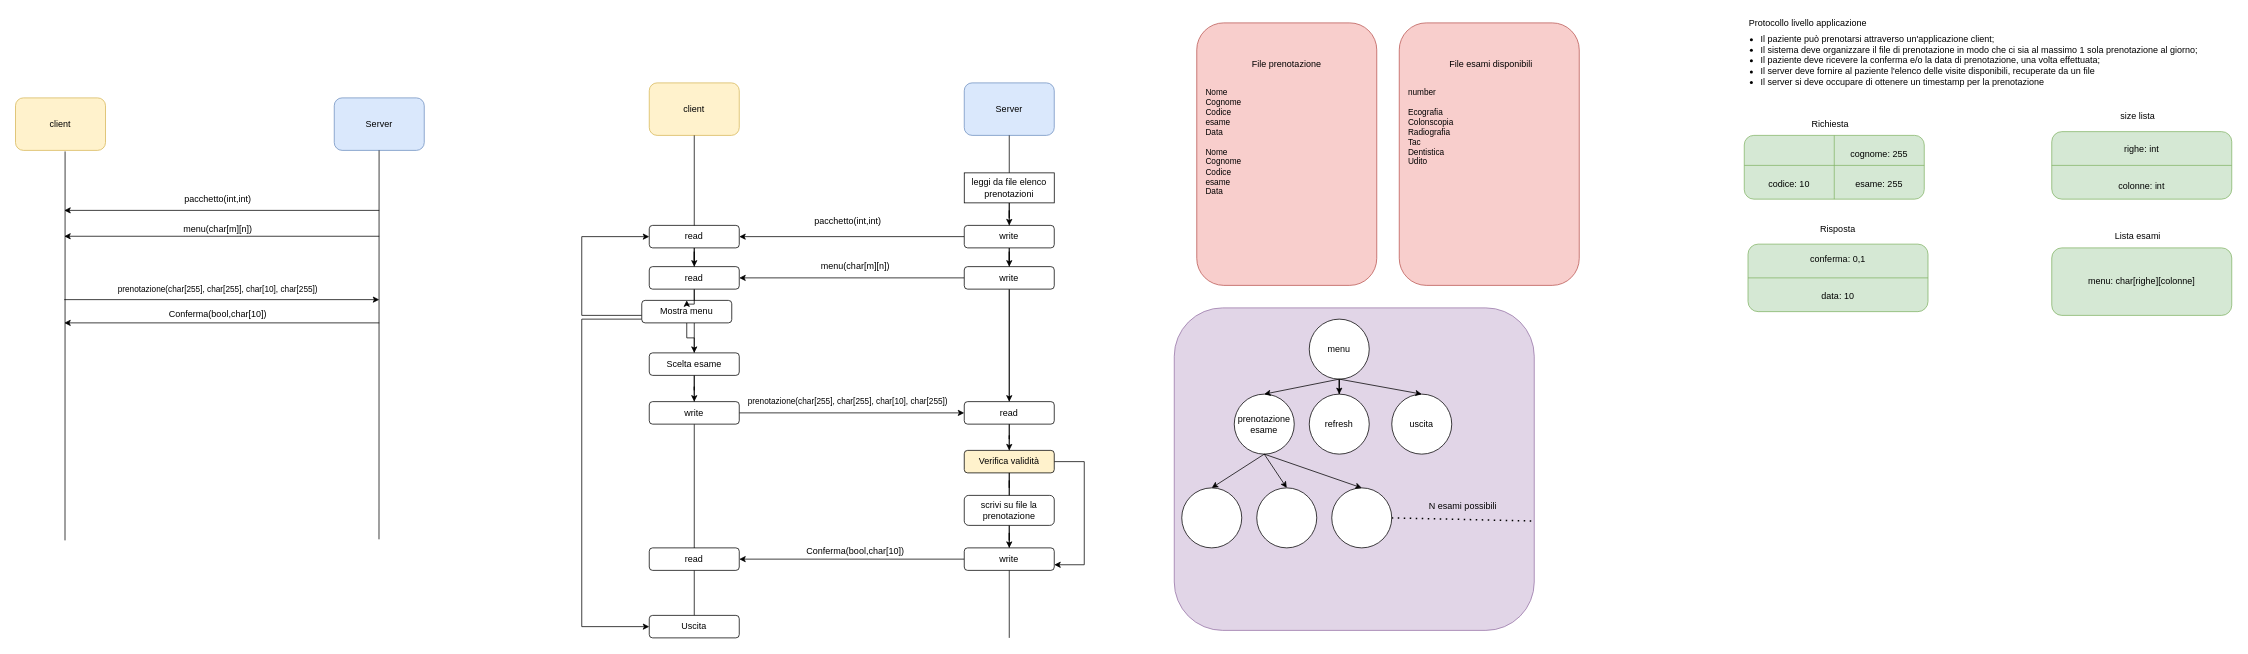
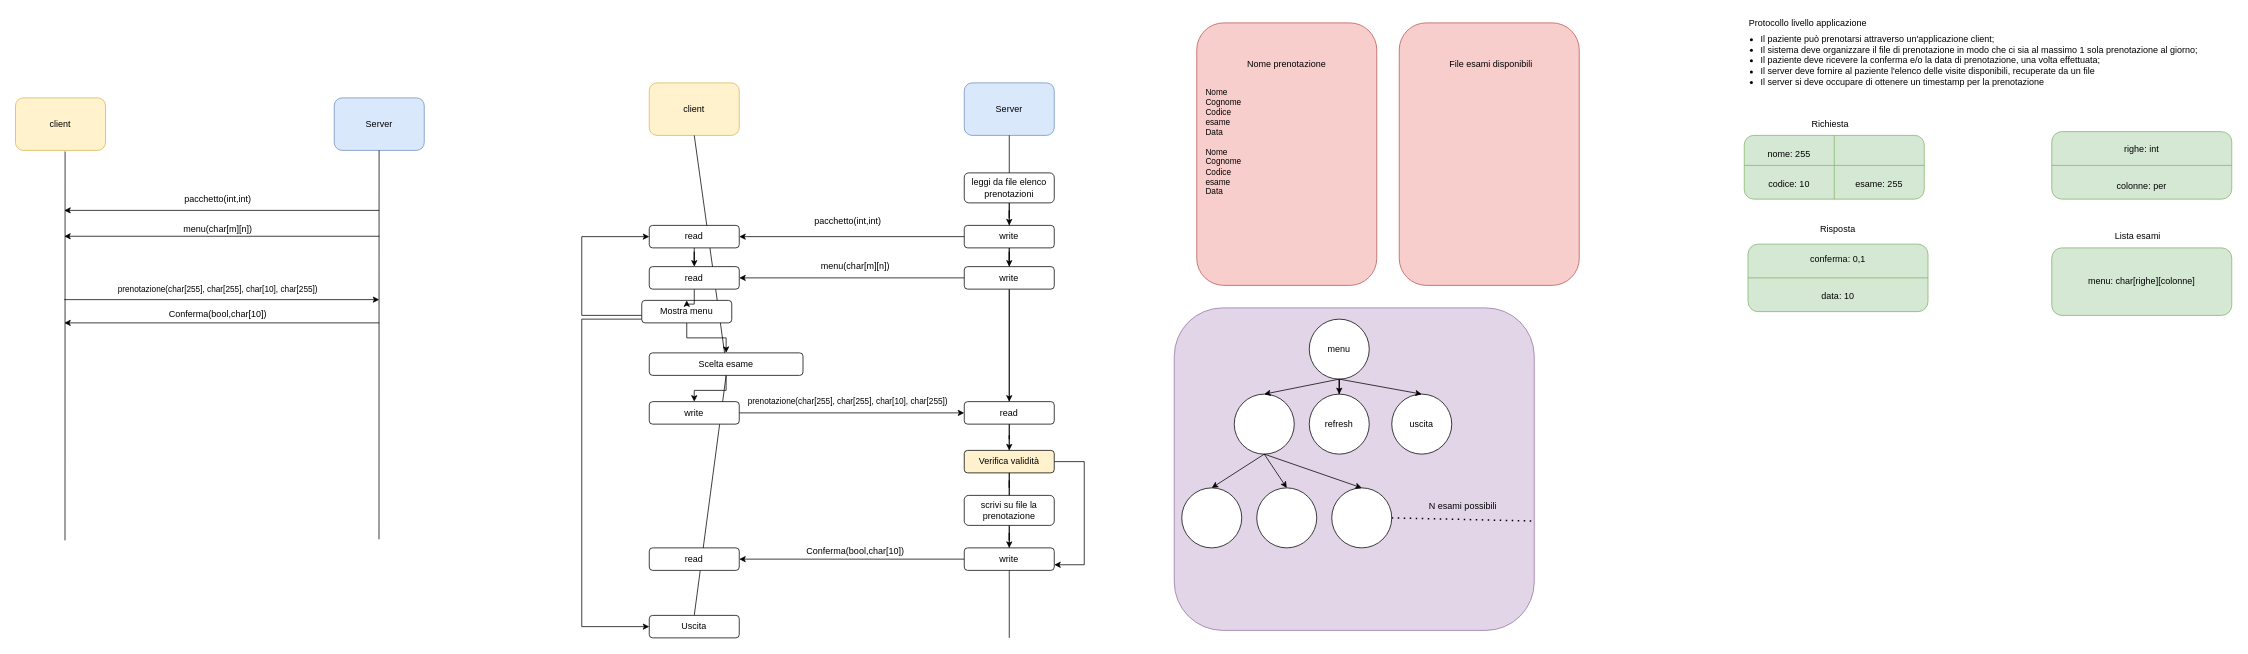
- <mxCell id="8" value="File prenotazione" style="text;html=1;strokeColor=none;fillColor=none;align=center;verticalAlign=middle;whiteSpace=wrap;rounded=0;" vertex="1" parent="1"><mxGeometry x="1660" y="70" width="110" height="30" as="geometry" /></mxCell>
+ <mxCell id="8" value="Nome prenotazione" style="text;html=1;strokeColor=none;fillColor=none;align=center;verticalAlign=middle;whiteSpace=wrap;rounded=0;" vertex="1" parent="1"><mxGeometry x="1660" y="70" width="110" height="30" as="geometry" /></mxCell>
- <mxCell id="62" value="size lista" style="text;html=1;strokeColor=none;fillColor=none;align=center;verticalAlign=middle;whiteSpace=wrap;rounded=0;" vertex="1" parent="1"><mxGeometry x="2820" y="140" width="60" height="30" as="geometry" /></mxCell>
- <mxCell id="102" value="number&lt;br&gt;&lt;br&gt;Ecografia&lt;br&gt;Colonscopia&lt;br&gt;Radiografia&lt;br&gt;Tac&lt;br&gt;Dentistica&lt;br&gt;Udito" style="text;html=1;strokeColor=none;fillColor=none;align=left;verticalAlign=top;whiteSpace=wrap;rounded=0;fontSize=11;" vertex="1" parent="1"><mxGeometry x="1875" y="110" width="100" height="150" as="geometry" /></mxCell>
+ <mxCell id="36" value="nome: 255" style="text;html=1;strokeColor=none;fillColor=none;align=center;verticalAlign=middle;whiteSpace=wrap;rounded=0;" vertex="1" parent="1"><mxGeometry x="2355" y="190" width="60" height="30" as="geometry" /></mxCell>
- <mxCell id="37" value="cognome: 255" style="text;html=1;strokeColor=none;fillColor=none;align=center;verticalAlign=middle;whiteSpace=wrap;rounded=0;" vertex="1" parent="1"><mxGeometry x="2465" y="190" width="80" height="30" as="geometry" /></mxCell>
- <mxCell id="61" value="colonne: int" style="text;html=1;strokeColor=none;fillColor=none;align=center;verticalAlign=middle;whiteSpace=wrap;rounded=0;" vertex="1" parent="57"><mxGeometry x="75" y="57.5" width="90" height="30" as="geometry" /></mxCell>
+ <mxCell id="61" value="colonne: per" style="text;html=1;strokeColor=none;fillColor=none;align=center;verticalAlign=middle;whiteSpace=wrap;rounded=0;" vertex="1" parent="57"><mxGeometry x="75" y="57.5" width="90" height="30" as="geometry" /></mxCell>
- <mxCell id="55" value="leggi da file elenco prenotazioni" style="whiteSpace=wrap;html=1;rounded=0;" vertex="1" parent="1"><mxGeometry x="1285" y="230" width="120" height="40" as="geometry" /></mxCell>
+ <mxCell id="55" value="leggi da file elenco prenotazioni" style="rounded=1;whiteSpace=wrap;html=1;" vertex="1" parent="1"><mxGeometry x="1285" y="230" width="120" height="40" as="geometry" /></mxCell>
- <mxCell id="72" value="Scelta esame" style="rounded=1;whiteSpace=wrap;html=1;" vertex="1" parent="1"><mxGeometry x="865" y="470" width="120" height="30" as="geometry" /></mxCell>
+ <mxCell id="72" value="Scelta esame" style="rounded=1;whiteSpace=wrap;html=1;" vertex="1" parent="1"><mxGeometry x="865" y="470" width="205" height="30" as="geometry" /></mxCell>
- <mxCell id="21" value="prenotazione&lt;br&gt;esame" style="text;html=1;strokeColor=none;fillColor=none;align=center;verticalAlign=middle;whiteSpace=wrap;rounded=0;" vertex="1" parent="1"><mxGeometry x="1655" y="550" width="60" height="30" as="geometry" /></mxCell>
